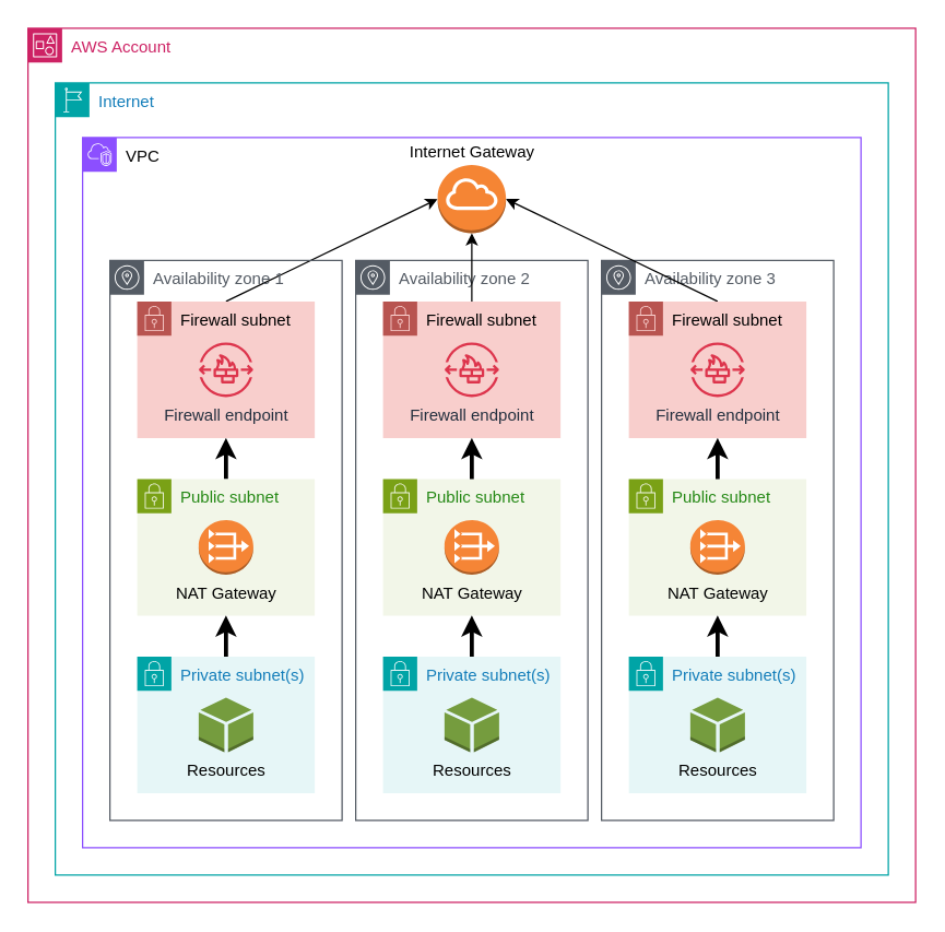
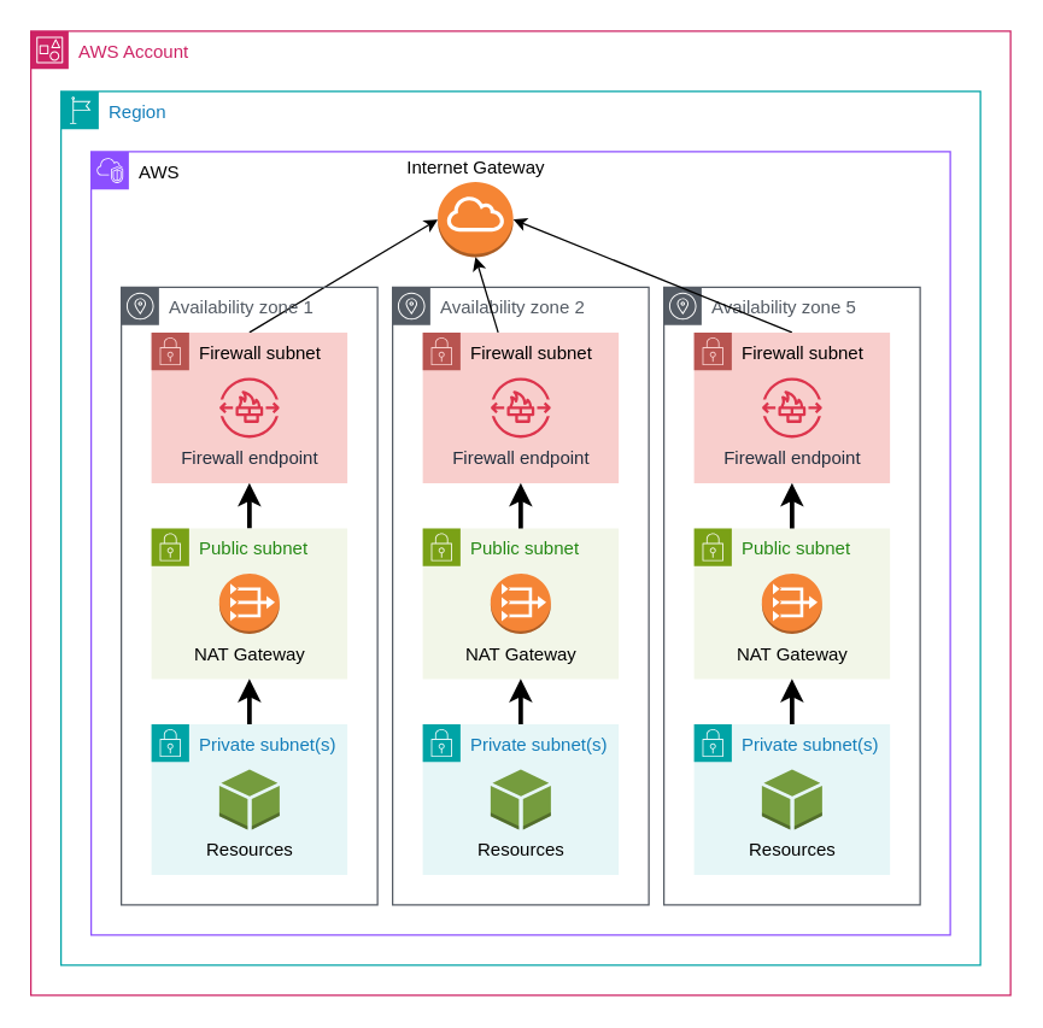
- <mxCell id="3" value="Internet" style="points=[[0,0],[0.25,0],[0.5,0],[0.75,0],[1,0],[1,0.25],[1,0.5],[1,0.75],[1,1],[0.75,1],[0.5,1],[0.25,1],[0,1],[0,0.75],[0,0.5],[0,0.25]];outlineConnect=0;gradientColor=none;html=1;whiteSpace=wrap;fontSize=12;fontStyle=0;container=1;pointerEvents=0;collapsible=0;recursiveResize=0;shape=mxgraph.aws4.group;grIcon=mxgraph.aws4.group_region;strokeColor=#00A4A6;fillColor=none;verticalAlign=top;align=left;spacingLeft=30;fontColor=#147EBA;" parent="2" vertex="1"><mxGeometry x="20" y="40" width="610" height="580" as="geometry" /></mxCell>
+ <mxCell id="3" value="Region" style="points=[[0,0],[0.25,0],[0.5,0],[0.75,0],[1,0],[1,0.25],[1,0.5],[1,0.75],[1,1],[0.75,1],[0.5,1],[0.25,1],[0,1],[0,0.75],[0,0.5],[0,0.25]];outlineConnect=0;gradientColor=none;html=1;whiteSpace=wrap;fontSize=12;fontStyle=0;container=1;pointerEvents=0;collapsible=0;recursiveResize=0;shape=mxgraph.aws4.group;grIcon=mxgraph.aws4.group_region;strokeColor=#00A4A6;fillColor=none;verticalAlign=top;align=left;spacingLeft=30;fontColor=#147EBA;" parent="2" vertex="1"><mxGeometry x="20" y="40" width="610" height="580" as="geometry" /></mxCell>
- <mxCell id="4" value="&lt;font&gt;VPC&lt;/font&gt;" style="points=[[0,0],[0.25,0],[0.5,0],[0.75,0],[1,0],[1,0.25],[1,0.5],[1,0.75],[1,1],[0.75,1],[0.5,1],[0.25,1],[0,1],[0,0.75],[0,0.5],[0,0.25]];outlineConnect=0;gradientColor=none;html=1;whiteSpace=wrap;fontSize=12;fontStyle=0;container=1;pointerEvents=0;collapsible=0;recursiveResize=0;shape=mxgraph.aws4.group;grIcon=mxgraph.aws4.group_vpc2;strokeColor=#8C4FFF;fillColor=none;verticalAlign=top;align=left;spacingLeft=30;fontColor=#000000;dashed=0;" parent="3" vertex="1"><mxGeometry x="20" y="40" width="570" height="520" as="geometry" /></mxCell>
+ <mxCell id="4" value="&lt;font&gt;AWS&lt;/font&gt;" style="points=[[0,0],[0.25,0],[0.5,0],[0.75,0],[1,0],[1,0.25],[1,0.5],[1,0.75],[1,1],[0.75,1],[0.5,1],[0.25,1],[0,1],[0,0.75],[0,0.5],[0,0.25]];outlineConnect=0;gradientColor=none;html=1;whiteSpace=wrap;fontSize=12;fontStyle=0;container=1;pointerEvents=0;collapsible=0;recursiveResize=0;shape=mxgraph.aws4.group;grIcon=mxgraph.aws4.group_vpc2;strokeColor=#8C4FFF;fillColor=none;verticalAlign=top;align=left;spacingLeft=30;fontColor=#000000;dashed=0;" parent="3" vertex="1"><mxGeometry x="20" y="40" width="570" height="520" as="geometry" /></mxCell>
- <mxCell id="6" value="Internet Gateway" style="outlineConnect=0;dashed=0;verticalLabelPosition=top;verticalAlign=bottom;align=center;html=1;shape=mxgraph.aws3.internet_gateway;fillColor=#F58534;gradientColor=none;horizontal=1;labelPosition=center;" parent="4" vertex="1"><mxGeometry x="260" y="20" width="50" height="50" as="geometry" /></mxCell>
+ <mxCell id="6" value="Internet Gateway" style="outlineConnect=0;dashed=0;verticalLabelPosition=top;verticalAlign=bottom;align=center;html=1;shape=mxgraph.aws3.internet_gateway;fillColor=#F58534;gradientColor=none;horizontal=1;labelPosition=center;" parent="4" vertex="1"><mxGeometry x="230" y="20" width="50" height="50" as="geometry" /></mxCell>
- <mxCell id="24" value="Availability zone 3" style="sketch=0;outlineConnect=0;gradientColor=none;html=1;whiteSpace=wrap;fontSize=12;fontStyle=0;shape=mxgraph.aws4.group;grIcon=mxgraph.aws4.group_availability_zone;strokeColor=#545B64;fillColor=none;verticalAlign=top;align=left;spacingLeft=30;fontColor=#545B64;" parent="4" vertex="1"><mxGeometry x="380" y="90" width="170" height="410" as="geometry" /></mxCell>
+ <mxCell id="24" value="Availability zone 5" style="sketch=0;outlineConnect=0;gradientColor=none;html=1;whiteSpace=wrap;fontSize=12;fontStyle=0;shape=mxgraph.aws4.group;grIcon=mxgraph.aws4.group_availability_zone;strokeColor=#545B64;fillColor=none;verticalAlign=top;align=left;spacingLeft=30;fontColor=#545B64;" parent="4" vertex="1"><mxGeometry x="380" y="90" width="170" height="410" as="geometry" /></mxCell>
